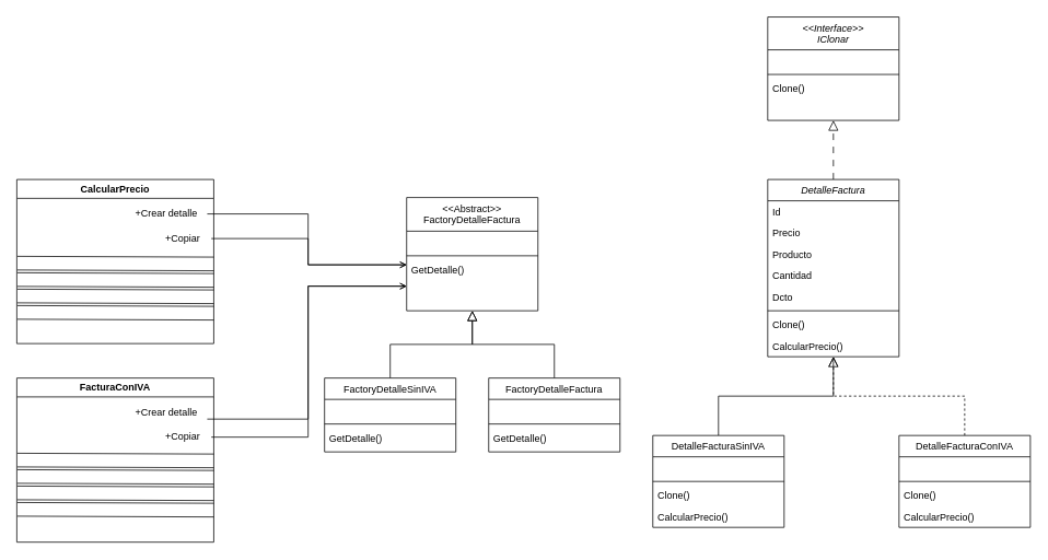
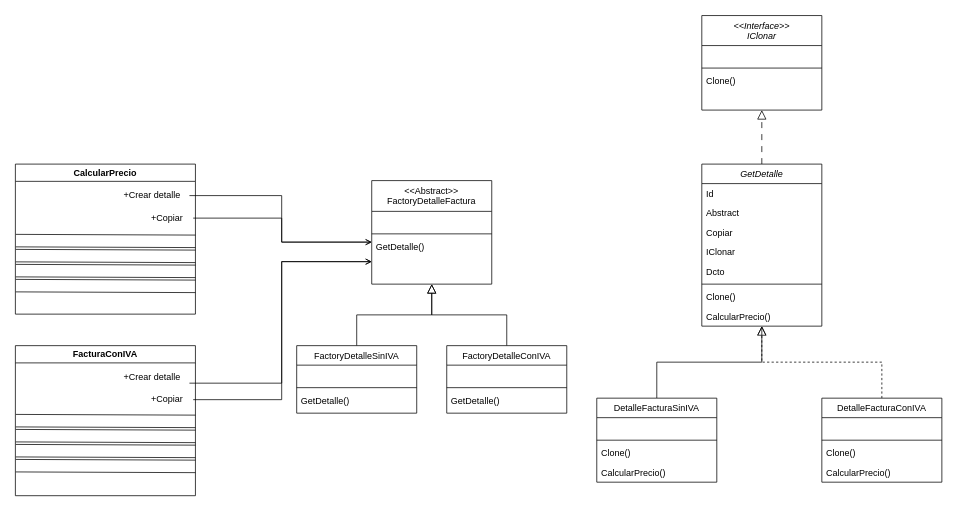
- <mxCell id="3" value="DetalleFactura" style="swimlane;fontStyle=2;align=center;verticalAlign=top;childLayout=stackLayout;horizontal=1;startSize=26;horizontalStack=0;resizeParent=1;resizeLast=0;collapsible=1;marginBottom=0;rounded=0;shadow=0;strokeWidth=1;" parent="1" vertex="1"><mxGeometry x="935" y="218" width="160" height="216" as="geometry"><mxRectangle x="230" y="140" width="160" height="26" as="alternateBounds" /></mxGeometry></mxCell>
+ <mxCell id="3" value="GetDetalle" style="swimlane;fontStyle=2;align=center;verticalAlign=top;childLayout=stackLayout;horizontal=1;startSize=26;horizontalStack=0;resizeParent=1;resizeLast=0;collapsible=1;marginBottom=0;rounded=0;shadow=0;strokeWidth=1;" parent="1" vertex="1"><mxGeometry x="935" y="218" width="160" height="216" as="geometry"><mxRectangle x="230" y="140" width="160" height="26" as="alternateBounds" /></mxGeometry></mxCell>
- <mxCell id="5" value="Precio" style="text;align=left;verticalAlign=top;spacingLeft=4;spacingRight=4;overflow=hidden;rotatable=0;points=[[0,0.5],[1,0.5]];portConstraint=eastwest;rounded=0;shadow=0;html=0;" parent="3" vertex="1"><mxGeometry y="52" width="160" height="26" as="geometry" /></mxCell>
+ <mxCell id="5" value="Abstract" style="text;align=left;verticalAlign=top;spacingLeft=4;spacingRight=4;overflow=hidden;rotatable=0;points=[[0,0.5],[1,0.5]];portConstraint=eastwest;rounded=0;shadow=0;html=0;" parent="3" vertex="1"><mxGeometry y="52" width="160" height="26" as="geometry" /></mxCell>
- <mxCell id="6" value="Producto" style="text;align=left;verticalAlign=top;spacingLeft=4;spacingRight=4;overflow=hidden;rotatable=0;points=[[0,0.5],[1,0.5]];portConstraint=eastwest;rounded=0;shadow=0;html=0;" parent="3" vertex="1"><mxGeometry y="78" width="160" height="26" as="geometry" /></mxCell>
+ <mxCell id="6" value="Copiar" style="text;align=left;verticalAlign=top;spacingLeft=4;spacingRight=4;overflow=hidden;rotatable=0;points=[[0,0.5],[1,0.5]];portConstraint=eastwest;rounded=0;shadow=0;html=0;" parent="3" vertex="1"><mxGeometry y="78" width="160" height="26" as="geometry" /></mxCell>
- <mxCell id="7" value="Cantidad" style="text;align=left;verticalAlign=top;spacingLeft=4;spacingRight=4;overflow=hidden;rotatable=0;points=[[0,0.5],[1,0.5]];portConstraint=eastwest;rounded=0;shadow=0;html=0;" parent="3" vertex="1"><mxGeometry y="104" width="160" height="26" as="geometry" /></mxCell>
+ <mxCell id="7" value="IClonar" style="text;align=left;verticalAlign=top;spacingLeft=4;spacingRight=4;overflow=hidden;rotatable=0;points=[[0,0.5],[1,0.5]];portConstraint=eastwest;rounded=0;shadow=0;html=0;" parent="3" vertex="1"><mxGeometry y="104" width="160" height="26" as="geometry" /></mxCell>
- <mxCell id="51" value="FactoryDetalleFactura" style="swimlane;fontStyle=0;align=center;verticalAlign=top;childLayout=stackLayout;horizontal=1;startSize=26;horizontalStack=0;resizeParent=1;resizeLast=0;collapsible=1;marginBottom=0;rounded=0;shadow=0;strokeWidth=1;" parent="1" vertex="1"><mxGeometry x="595" y="460" width="160" height="90" as="geometry"><mxRectangle x="130" y="380" width="160" height="26" as="alternateBounds" /></mxGeometry></mxCell>
+ <mxCell id="51" value="FactoryDetalleConIVA" style="swimlane;fontStyle=0;align=center;verticalAlign=top;childLayout=stackLayout;horizontal=1;startSize=26;horizontalStack=0;resizeParent=1;resizeLast=0;collapsible=1;marginBottom=0;rounded=0;shadow=0;strokeWidth=1;" parent="1" vertex="1"><mxGeometry x="595" y="460" width="160" height="90" as="geometry"><mxRectangle x="130" y="380" width="160" height="26" as="alternateBounds" /></mxGeometry></mxCell>
